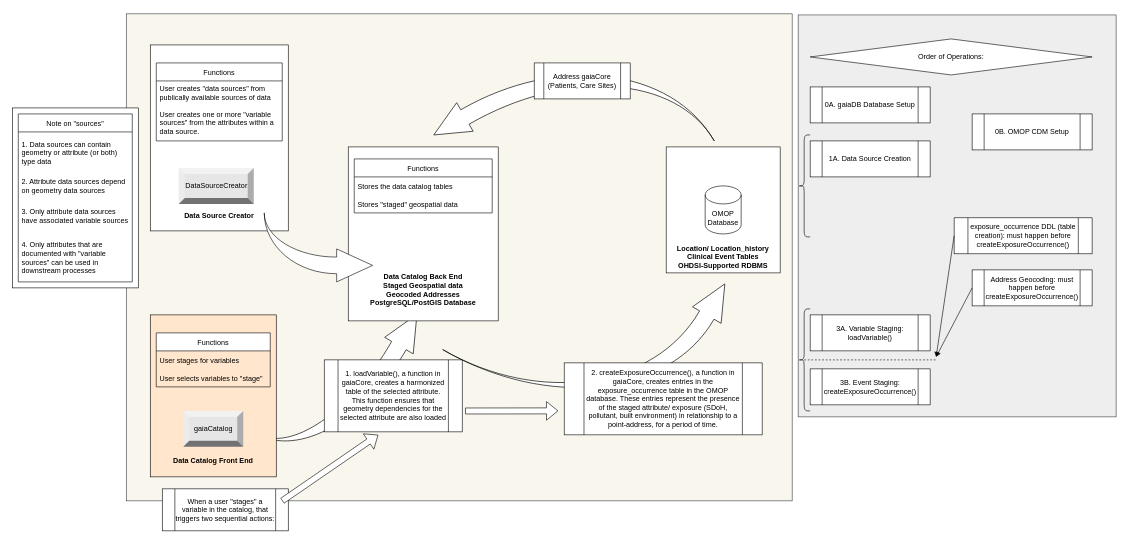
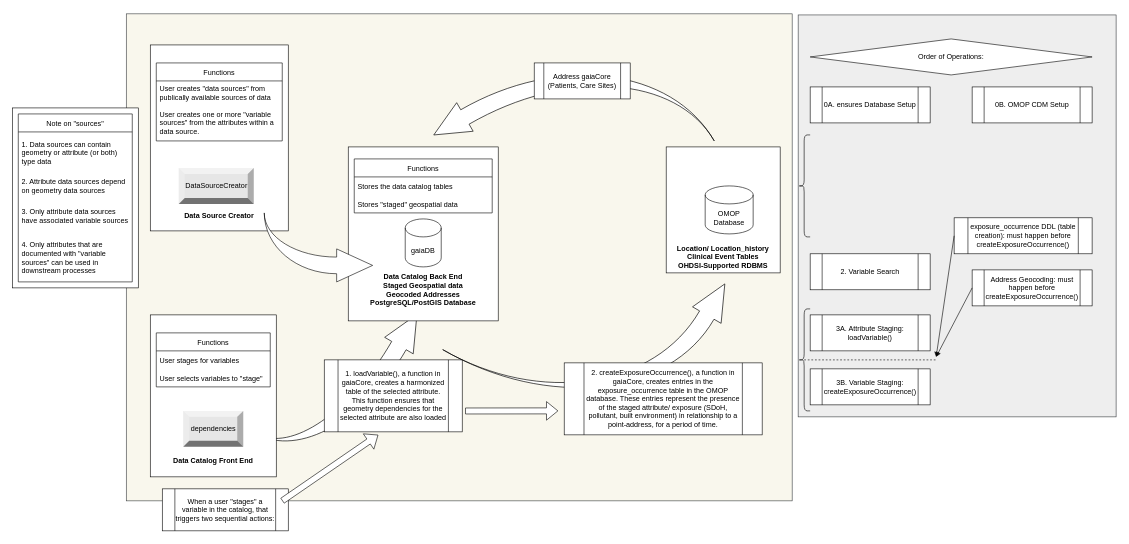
- <mxCell id="44" value="0A. gaiaDB Database Setup" style="shape=process;whiteSpace=wrap;html=1;backgroundOutline=1;fillColor=#FFFFFF;" vertex="1" parent="1"><mxGeometry x="1350" y="142" width="200" height="60" as="geometry" /></mxCell>
+ <mxCell id="44" value="0A. ensures Database Setup" style="shape=process;whiteSpace=wrap;html=1;backgroundOutline=1;fillColor=#FFFFFF;" vertex="1" parent="1"><mxGeometry x="1350" y="142" width="200" height="60" as="geometry" /></mxCell>
- <mxCell id="48" value="0B. OMOP CDM Setup" style="shape=process;whiteSpace=wrap;html=1;backgroundOutline=1;fillColor=#FFFFFF;" vertex="1" parent="1"><mxGeometry x="1620" y="187" width="200" height="60" as="geometry" /></mxCell>
+ <mxCell id="48" value="0B. OMOP CDM Setup" style="shape=process;whiteSpace=wrap;html=1;backgroundOutline=1;fillColor=#FFFFFF;" vertex="1" parent="1"><mxGeometry x="1620" y="142" width="200" height="60" as="geometry" /></mxCell>
- <mxCell id="43" value="1A. Data Source Creation" style="shape=process;whiteSpace=wrap;html=1;backgroundOutline=1;fillColor=#FFFFFF;" vertex="1" parent="1"><mxGeometry x="1350" y="232" width="200" height="60" as="geometry" /></mxCell>
- <mxCell id="34" value="OMOP Database" style="shape=cylinder3;whiteSpace=wrap;html=1;boundedLbl=1;backgroundOutline=1;size=15;" vertex="1" parent="32"><mxGeometry x="65" y="65" width="60" height="80" as="geometry" /></mxCell>
+ <mxCell id="34" value="OMOP Database" style="shape=cylinder3;whiteSpace=wrap;html=1;boundedLbl=1;backgroundOutline=1;size=15;" vertex="1" parent="32"><mxGeometry x="65" y="65" width="80" height="80" as="geometry" /></mxCell>
+ <mxCell id="31" value="gaiaDB" style="shape=cylinder3;whiteSpace=wrap;html=1;boundedLbl=1;backgroundOutline=1;size=15;" vertex="1" parent="26"><mxGeometry x="95" y="120" width="60" height="80" as="geometry" /></mxCell>
+ <mxCell id="45" value="2. Variable Search" style="shape=process;whiteSpace=wrap;html=1;backgroundOutline=1;fillColor=#FFFFFF;" vertex="1" parent="1"><mxGeometry x="1350" y="420.17" width="200" height="60" as="geometry" /></mxCell>
- <mxCell id="46" value="3A. Variable Staging: loadVariable()" style="shape=process;whiteSpace=wrap;html=1;backgroundOutline=1;fillColor=#FFFFFF;" vertex="1" parent="1"><mxGeometry x="1350" y="522" width="200" height="60" as="geometry" /></mxCell>
+ <mxCell id="46" value="3A. Attribute Staging: loadVariable()" style="shape=process;whiteSpace=wrap;html=1;backgroundOutline=1;fillColor=#FFFFFF;" vertex="1" parent="1"><mxGeometry x="1350" y="522" width="200" height="60" as="geometry" /></mxCell>
- <mxCell id="47" value="3B. Event Staging: createExposureOccurrence()" style="shape=process;whiteSpace=wrap;html=1;backgroundOutline=1;fillColor=#FFFFFF;" vertex="1" parent="1"><mxGeometry x="1350" y="612" width="200" height="60" as="geometry" /></mxCell>
+ <mxCell id="47" value="3B. Variable Staging: createExposureOccurrence()" style="shape=process;whiteSpace=wrap;html=1;backgroundOutline=1;fillColor=#FFFFFF;" vertex="1" parent="1"><mxGeometry x="1350" y="612" width="200" height="60" as="geometry" /></mxCell>
- <mxCell id="36" value="&lt;b&gt;&lt;br&gt;&lt;br&gt;&lt;br&gt;&lt;br&gt;&lt;br&gt;&lt;br&gt;&lt;br&gt;&lt;br&gt;&lt;br&gt;&lt;br&gt;&lt;br&gt;&lt;br&gt;&lt;br&gt;&lt;br&gt;&lt;br&gt;Data Catalog Front End&lt;br&gt;&lt;/b&gt;" style="rounded=0;whiteSpace=wrap;html=1;fillColor=#ffe6cc;" vertex="1" parent="35"><mxGeometry width="210" height="270" as="geometry" /></mxCell>
+ <mxCell id="36" value="&lt;b&gt;&lt;br&gt;&lt;br&gt;&lt;br&gt;&lt;br&gt;&lt;br&gt;&lt;br&gt;&lt;br&gt;&lt;br&gt;&lt;br&gt;&lt;br&gt;&lt;br&gt;&lt;br&gt;&lt;br&gt;&lt;br&gt;&lt;br&gt;Data Catalog Front End&lt;br&gt;&lt;/b&gt;" style="rounded=0;whiteSpace=wrap;html=1;" vertex="1" parent="35"><mxGeometry width="210" height="270" as="geometry" /></mxCell>
- <mxCell id="40" value="gaiaCatalog" style="labelPosition=center;verticalLabelPosition=middle;align=center;html=1;shape=mxgraph.basic.shaded_button;dx=10;fillColor=#E6E6E6;strokeColor=none;" vertex="1" parent="35"><mxGeometry x="55" y="160" width="100" height="60" as="geometry" /></mxCell>
+ <mxCell id="40" value="dependencies" style="labelPosition=center;verticalLabelPosition=middle;align=center;html=1;shape=mxgraph.basic.shaded_button;dx=10;fillColor=#E6E6E6;strokeColor=none;" vertex="1" parent="35"><mxGeometry x="55" y="160" width="100" height="60" as="geometry" /></mxCell>
